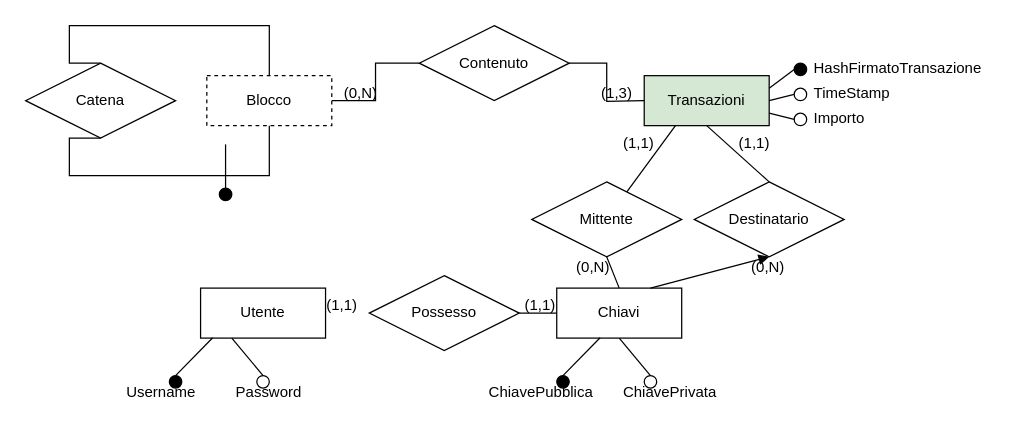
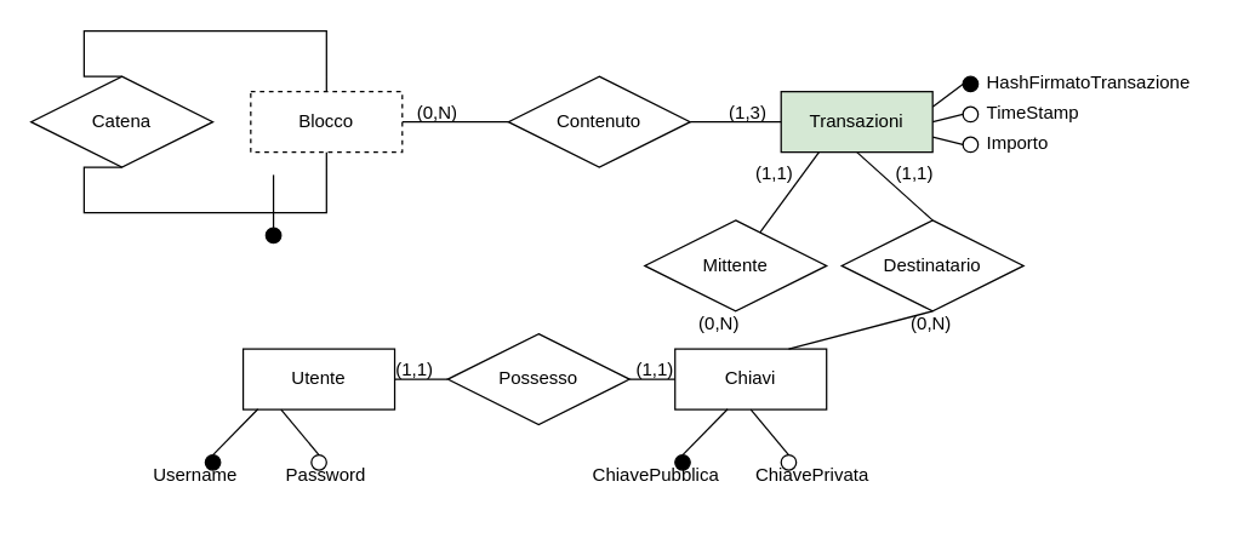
- <mxCell id="8" value="Contenuto" style="shape=rhombus;perimeter=rhombusPerimeter;whiteSpace=wrap;html=1;align=center;fillColor=#FFFFFF;" vertex="1" parent="1"><mxGeometry x="335" y="20" width="120" height="60" as="geometry" /></mxCell>
+ <mxCell id="8" value="Contenuto" style="shape=rhombus;perimeter=rhombusPerimeter;whiteSpace=wrap;html=1;align=center;fillColor=#FFFFFF;" vertex="1" parent="1"><mxGeometry x="335" y="50" width="120" height="60" as="geometry" /></mxCell>
- <mxCell id="43" value="" style="endArrow=block;html=1;rounded=0;exitX=0.75;exitY=0;exitDx=0;exitDy=0;entryX=0.5;entryY=1;entryDx=0;entryDy=0;" edge="1" parent="1" source="32" target="41"><mxGeometry relative="1" as="geometry"><mxPoint x="485" y="360" as="sourcePoint" /><mxPoint x="645" y="360" as="targetPoint" /></mxGeometry></mxCell>
+ <mxCell id="43" value="" style="endArrow=none;html=1;rounded=0;exitX=0.75;exitY=0;exitDx=0;exitDy=0;entryX=0.5;entryY=1;entryDx=0;entryDy=0;" edge="1" parent="1" source="32" target="41"><mxGeometry relative="1" as="geometry"><mxPoint x="485" y="360" as="sourcePoint" /><mxPoint x="645" y="360" as="targetPoint" /></mxGeometry></mxCell>
- <mxCell id="42" value="" style="endArrow=none;html=1;rounded=0;exitX=0.5;exitY=0;exitDx=0;exitDy=0;entryX=0.5;entryY=1;entryDx=0;entryDy=0;" edge="1" parent="1" source="32" target="40"><mxGeometry relative="1" as="geometry"><mxPoint x="475" y="350" as="sourcePoint" /><mxPoint x="635" y="350" as="targetPoint" /></mxGeometry></mxCell>
+ <mxCell id="31" value="" style="endArrow=none;html=1;rounded=0;edgeStyle=orthogonalEdgeStyle;exitX=1;exitY=0.5;exitDx=0;exitDy=0;" edge="1" parent="1" source="23" target="30"><mxGeometry relative="1" as="geometry"><mxPoint x="260" y="250" as="sourcePoint" /><mxPoint x="325" y="250" as="targetPoint" /></mxGeometry></mxCell>
